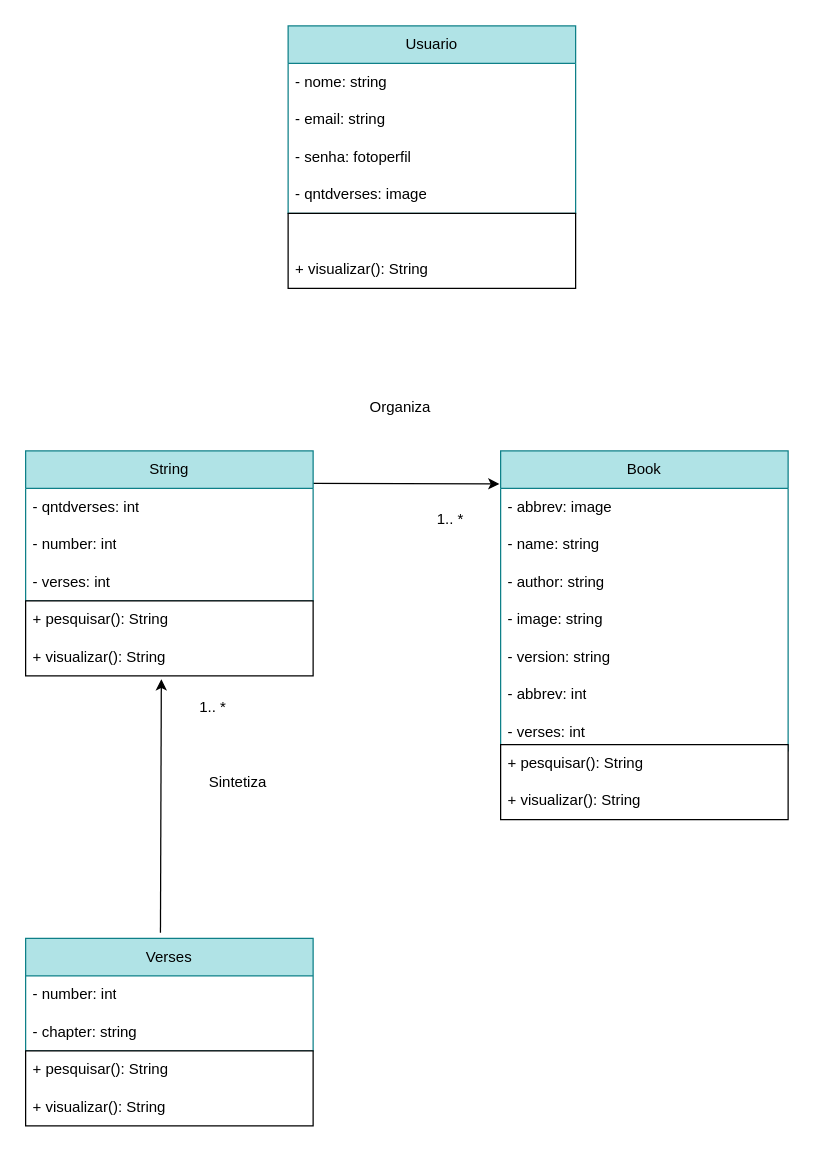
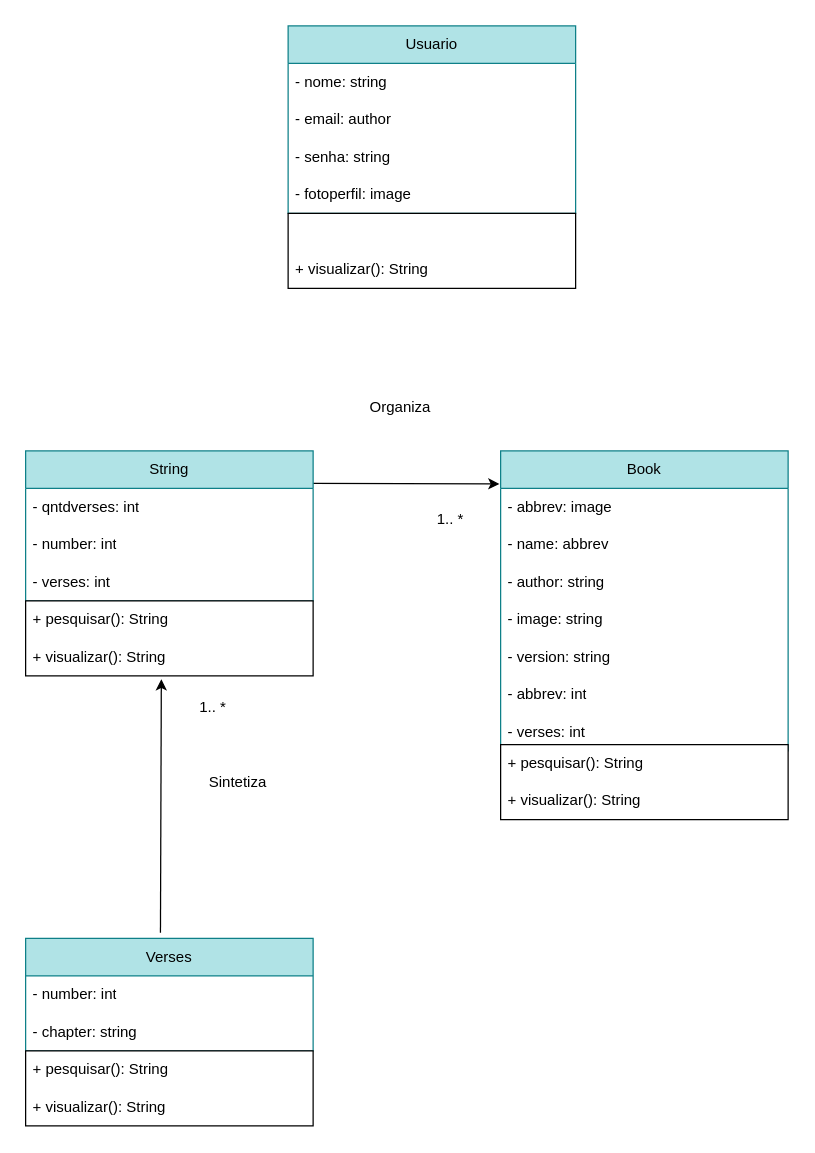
- <mxCell id="39" value="- email: string" style="text;align=left;verticalAlign=middle;spacingLeft=4;spacingRight=4;overflow=hidden;points=[[0,0.5],[1,0.5]];portConstraint=eastwest;rotatable=0;whiteSpace=wrap;html=1;" vertex="1" parent="37"><mxGeometry y="60" width="230" height="30" as="geometry" /></mxCell>
+ <mxCell id="39" value="- email: author" style="text;align=left;verticalAlign=middle;spacingLeft=4;spacingRight=4;overflow=hidden;points=[[0,0.5],[1,0.5]];portConstraint=eastwest;rotatable=0;whiteSpace=wrap;html=1;" vertex="1" parent="37"><mxGeometry y="60" width="230" height="30" as="geometry" /></mxCell>
- <mxCell id="40" value="- senha: fotoperfil" style="text;align=left;verticalAlign=middle;spacingLeft=4;spacingRight=4;overflow=hidden;points=[[0,0.5],[1,0.5]];portConstraint=eastwest;rotatable=0;whiteSpace=wrap;html=1;" vertex="1" parent="37"><mxGeometry y="90" width="230" height="30" as="geometry" /></mxCell>
+ <mxCell id="40" value="- senha: string" style="text;align=left;verticalAlign=middle;spacingLeft=4;spacingRight=4;overflow=hidden;points=[[0,0.5],[1,0.5]];portConstraint=eastwest;rotatable=0;whiteSpace=wrap;html=1;" vertex="1" parent="37"><mxGeometry y="90" width="230" height="30" as="geometry" /></mxCell>
- <mxCell id="41" value="- qntdverses: image" style="text;align=left;verticalAlign=middle;spacingLeft=4;spacingRight=4;overflow=hidden;points=[[0,0.5],[1,0.5]];portConstraint=eastwest;rotatable=0;whiteSpace=wrap;html=1;" vertex="1" parent="37"><mxGeometry y="120" width="230" height="30" as="geometry" /></mxCell>
+ <mxCell id="41" value="- fotoperfil: image" style="text;align=left;verticalAlign=middle;spacingLeft=4;spacingRight=4;overflow=hidden;points=[[0,0.5],[1,0.5]];portConstraint=eastwest;rotatable=0;whiteSpace=wrap;html=1;" vertex="1" parent="37"><mxGeometry y="120" width="230" height="30" as="geometry" /></mxCell>
- <mxCell id="19" value="-&amp;nbsp;name: string" style="text;strokeColor=none;fillColor=none;align=left;verticalAlign=middle;spacingLeft=4;spacingRight=4;overflow=hidden;points=[[0,0.5],[1,0.5]];portConstraint=eastwest;rotatable=0;whiteSpace=wrap;html=1;" parent="17" vertex="1"><mxGeometry y="60" width="230" height="30" as="geometry" /></mxCell>
+ <mxCell id="19" value="-&amp;nbsp;name: abbrev" style="text;strokeColor=none;fillColor=none;align=left;verticalAlign=middle;spacingLeft=4;spacingRight=4;overflow=hidden;points=[[0,0.5],[1,0.5]];portConstraint=eastwest;rotatable=0;whiteSpace=wrap;html=1;" parent="17" vertex="1"><mxGeometry y="60" width="230" height="30" as="geometry" /></mxCell>
